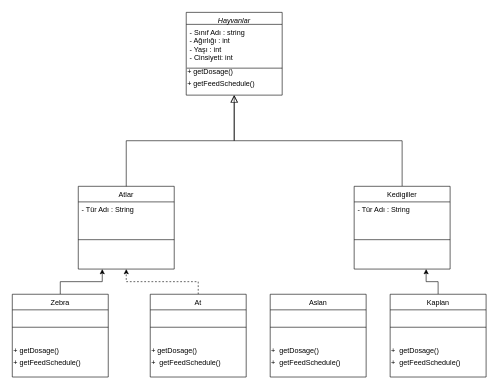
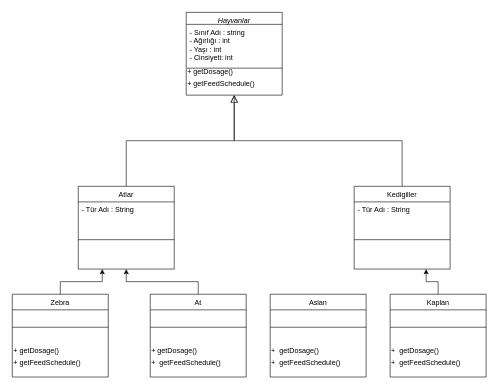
- <mxCell id="17" style="edgeStyle=orthogonalEdgeStyle;rounded=0;orthogonalLoop=1;jettySize=auto;html=1;exitX=0.5;exitY=0;exitDx=0;exitDy=0;entryX=0.5;entryY=1;entryDx=0;entryDy=0;dashed=1;" edge="1" parent="1" source="18" target="7"><mxGeometry relative="1" as="geometry" /></mxCell>
+ <mxCell id="17" style="edgeStyle=orthogonalEdgeStyle;rounded=0;orthogonalLoop=1;jettySize=auto;html=1;exitX=0.5;exitY=0;exitDx=0;exitDy=0;entryX=0.5;entryY=1;entryDx=0;entryDy=0;" edge="1" parent="1" source="18" target="7"><mxGeometry relative="1" as="geometry" /></mxCell>
